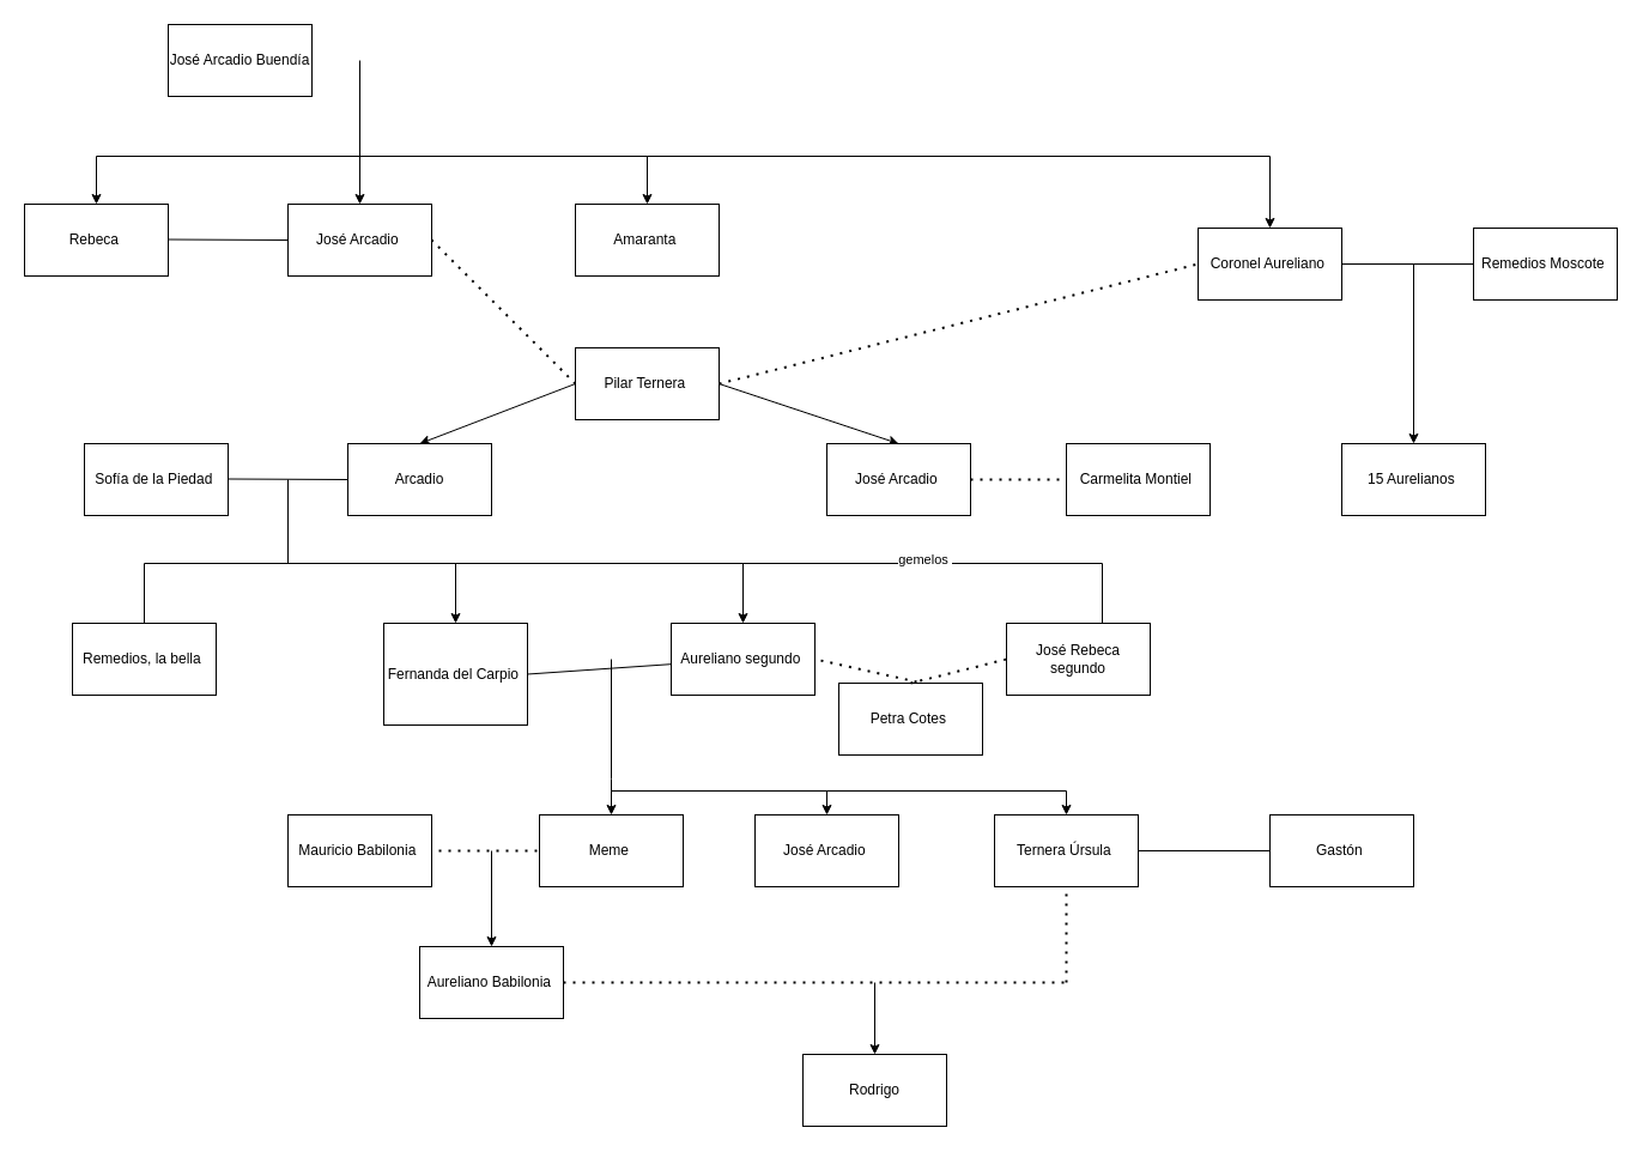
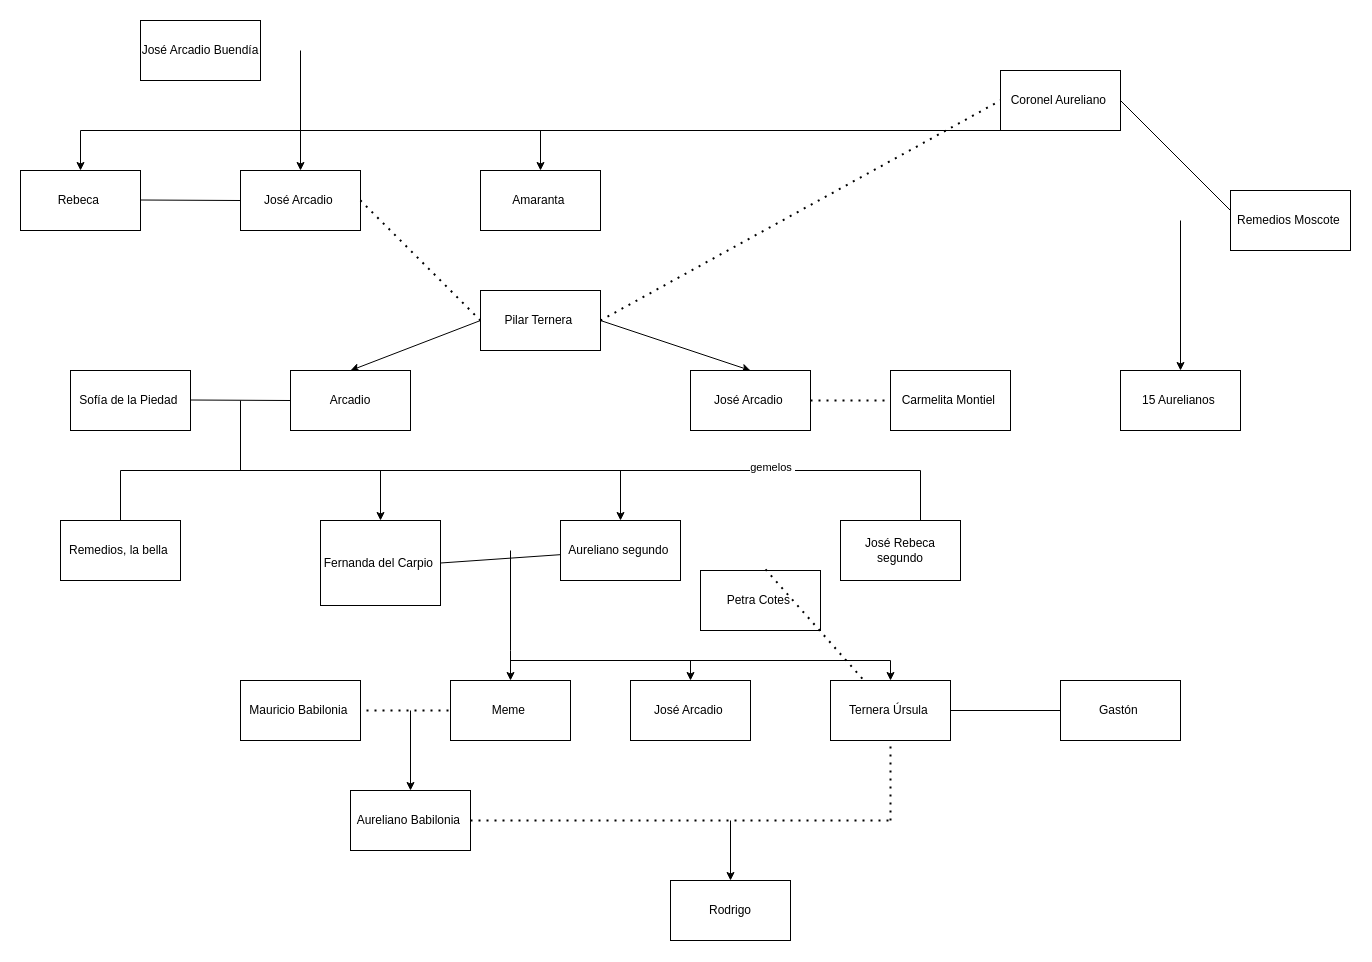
- <mxCell id="13" value="Coronel Aureliano&amp;nbsp;" style="rounded=0;whiteSpace=wrap;html=1;" vertex="1" parent="1"><mxGeometry x="1000" y="190" width="120" height="60" as="geometry" /></mxCell>
+ <mxCell id="13" value="Coronel Aureliano&amp;nbsp;" style="rounded=0;whiteSpace=wrap;html=1;" vertex="1" parent="1"><mxGeometry x="1000" y="70" width="120" height="60" as="geometry" /></mxCell>
- <mxCell id="42" value="" style="endArrow=none;dashed=1;html=1;dashPattern=1 3;strokeWidth=2;rounded=0;exitX=0.542;exitY=-0.019;exitDx=0;exitDy=0;exitPerimeter=0;entryX=1;entryY=0.5;entryDx=0;entryDy=0;" edge="1" parent="1" source="40" target="35"><mxGeometry width="50" height="50" relative="1" as="geometry"><mxPoint x="710" y="650" as="sourcePoint" /><mxPoint x="760" y="600" as="targetPoint" /></mxGeometry></mxCell>
+ <mxCell id="42" value="" style="endArrow=none;dashed=1;html=1;dashPattern=1 3;strokeWidth=2;rounded=0;exitX=0.542;exitY=-0.019;exitDx=0;exitDy=0;exitPerimeter=0;" edge="1" parent="1" source="40" target="50"><mxGeometry width="50" height="50" relative="1" as="geometry"><mxPoint x="710" y="650" as="sourcePoint" /><mxPoint x="760" y="600" as="targetPoint" /></mxGeometry></mxCell>
- <mxCell id="41" value="" style="endArrow=none;dashed=1;html=1;dashPattern=1 3;strokeWidth=2;rounded=0;exitX=0.5;exitY=0;exitDx=0;exitDy=0;entryX=0;entryY=0.5;entryDx=0;entryDy=0;" edge="1" parent="1" source="40" target="39"><mxGeometry width="50" height="50" relative="1" as="geometry"><mxPoint x="710" y="650" as="sourcePoint" /><mxPoint x="760" y="600" as="targetPoint" /></mxGeometry></mxCell>
